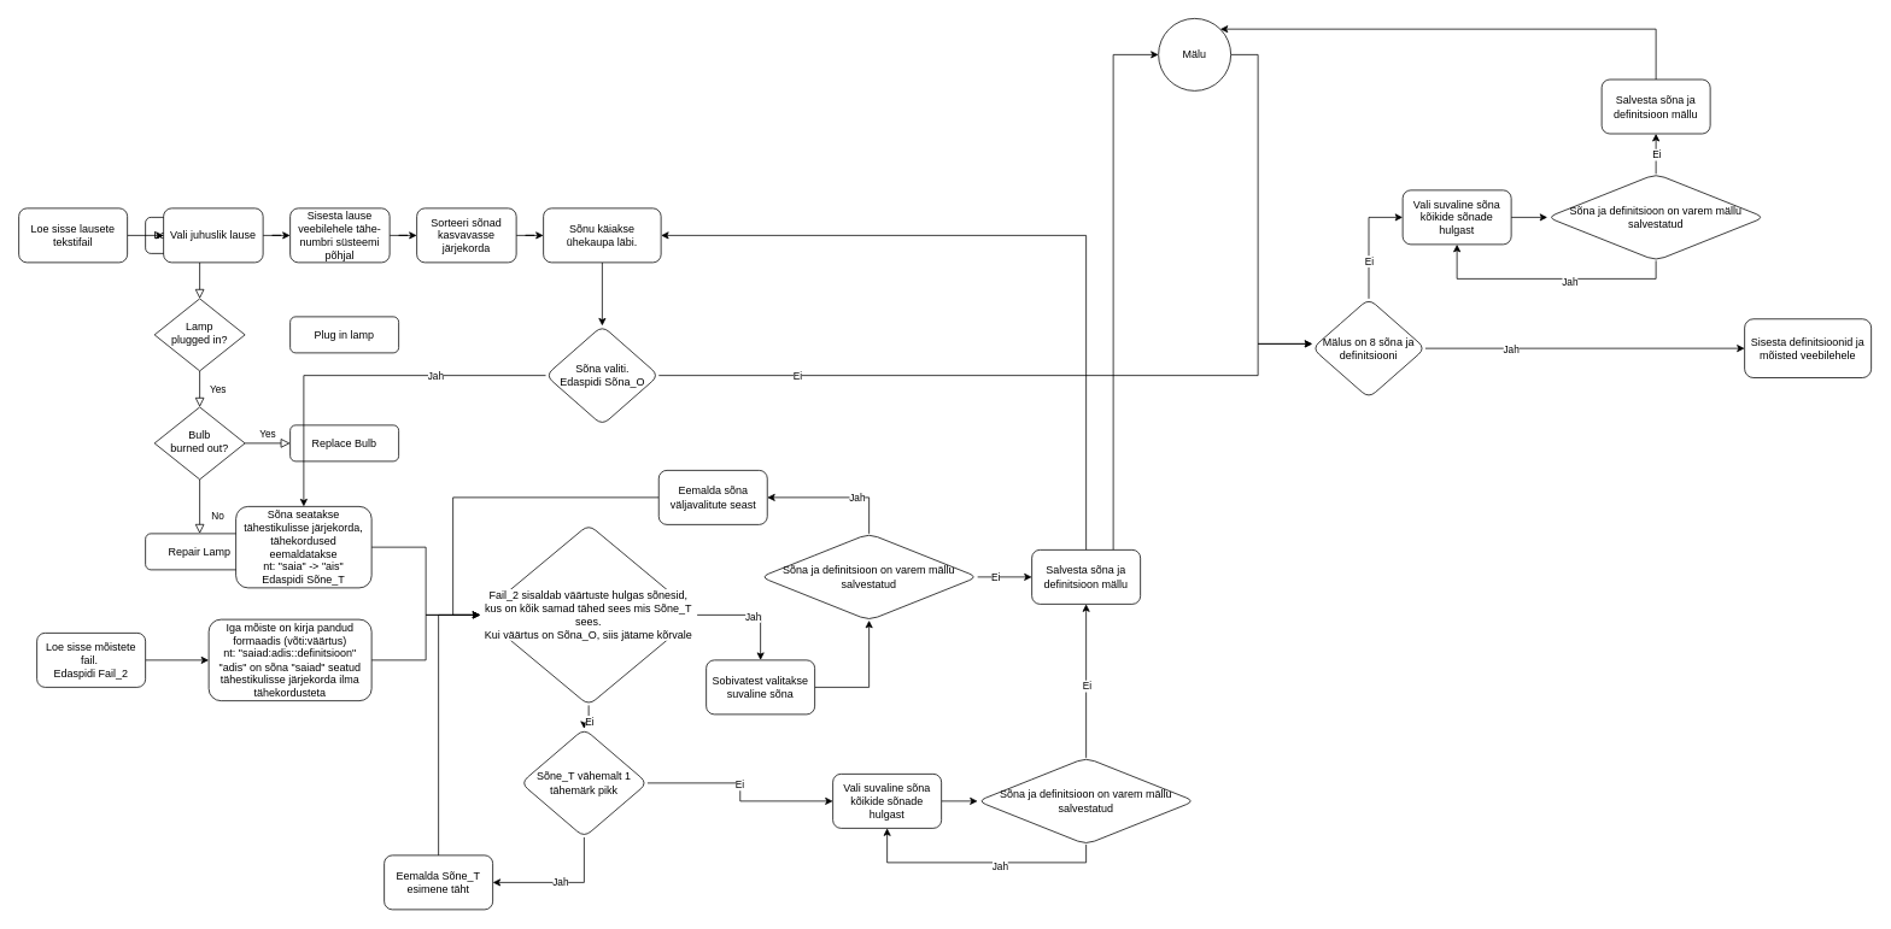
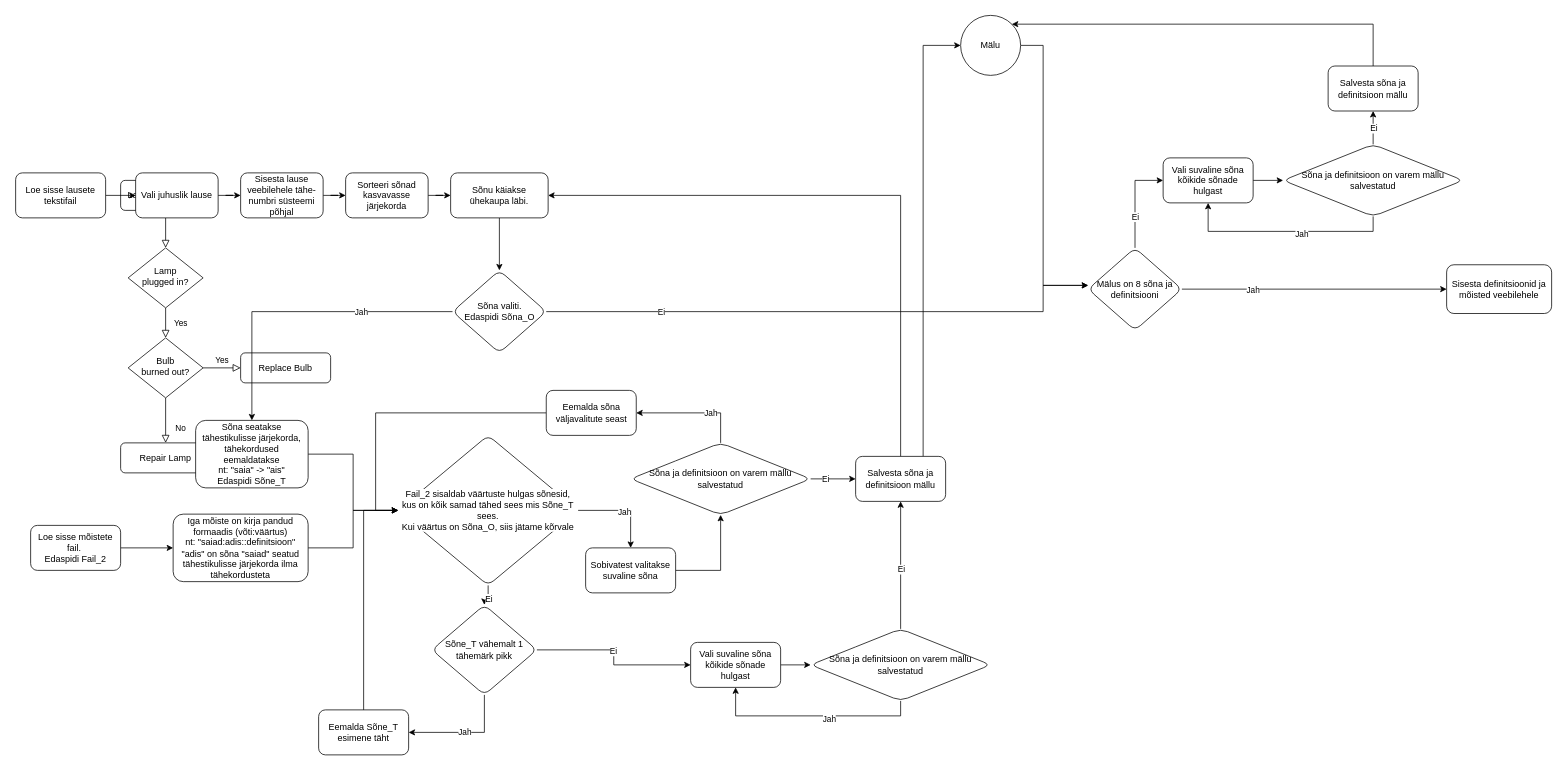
- <mxCell id="6" value="Plug in lamp" style="rounded=1;whiteSpace=wrap;html=1;fontSize=12;glass=0;strokeWidth=1;shadow=0;" parent="1" vertex="1"><mxGeometry x="320" y="350" width="120" height="40" as="geometry" /></mxCell>
